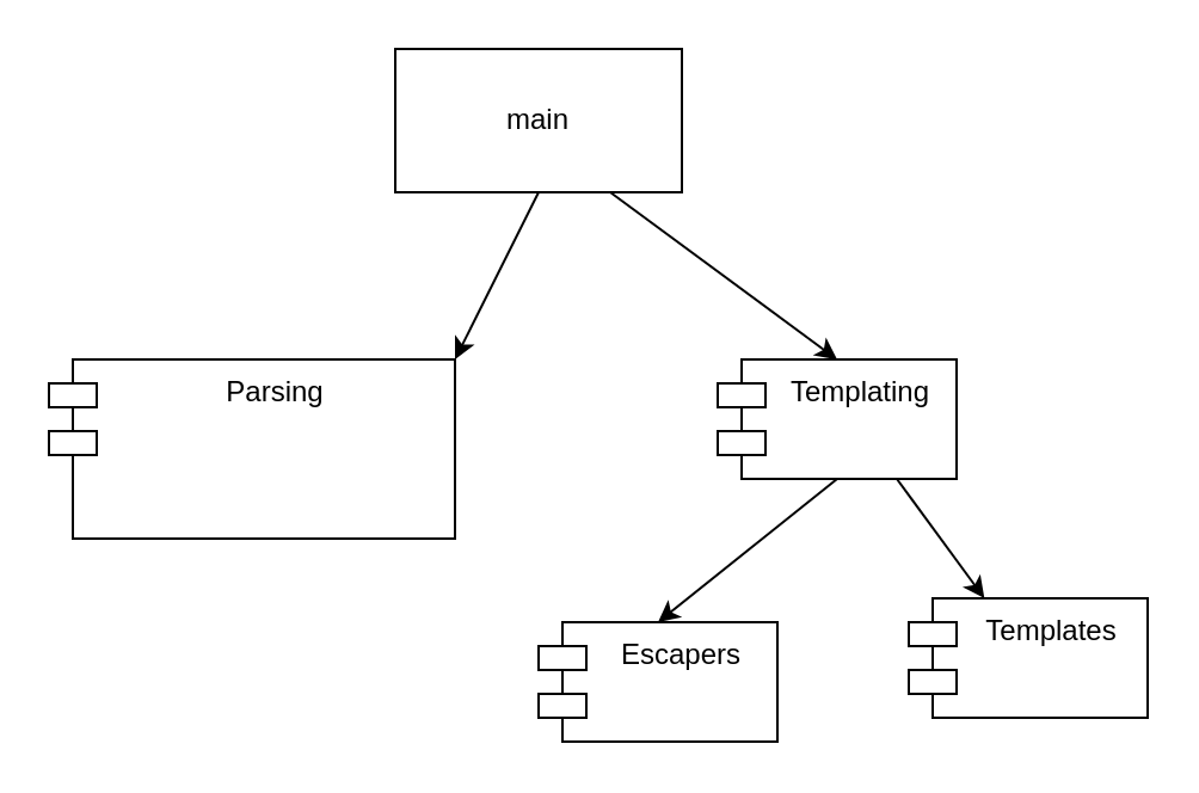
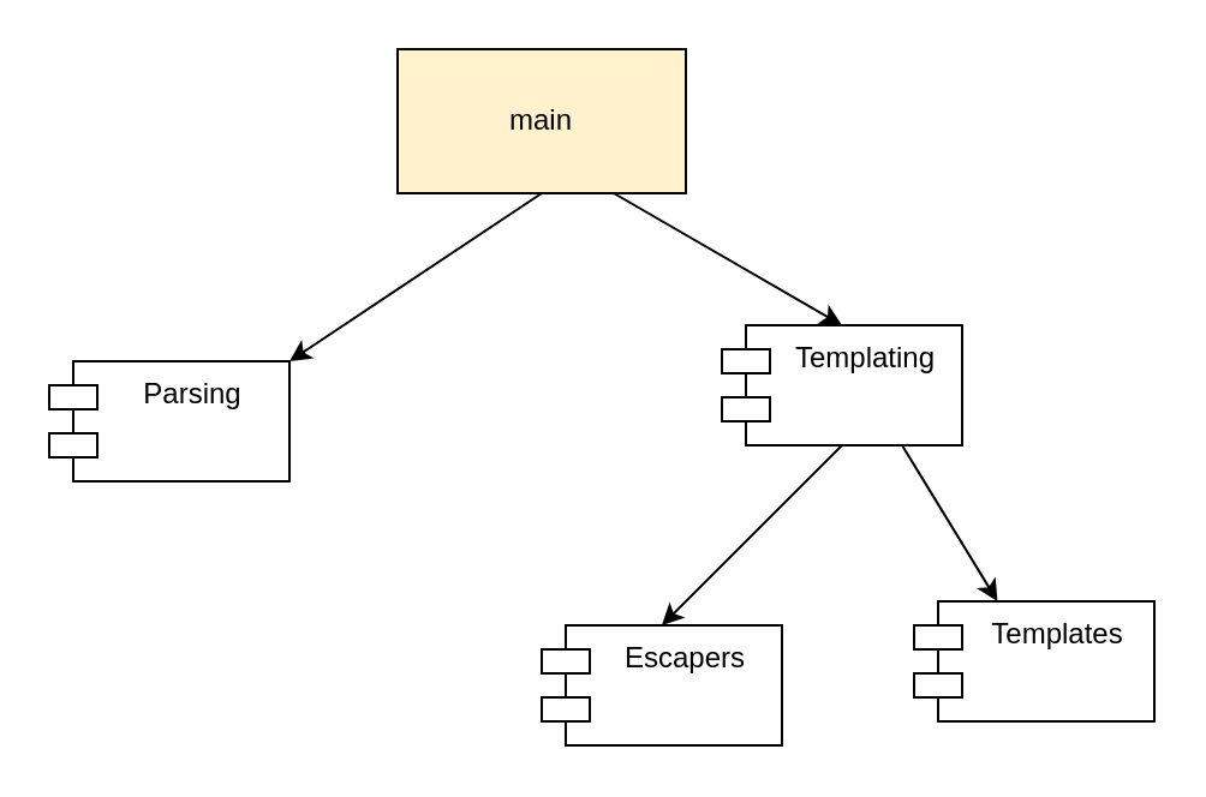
- <mxCell id="8" value="main" style="rounded=0;whiteSpace=wrap;html=1;" parent="1" vertex="1"><mxGeometry x="165" y="20" width="120" height="60" as="geometry" /></mxCell>
+ <mxCell id="8" value="main" style="rounded=0;whiteSpace=wrap;html=1;fillColor=#fff2cc;" parent="1" vertex="1"><mxGeometry x="165" y="20" width="120" height="60" as="geometry" /></mxCell>
- <mxCell id="3" value="Templating" style="shape=module;align=left;spacingLeft=20;align=center;verticalAlign=top;" parent="1" vertex="1"><mxGeometry x="300" y="150" width="100" height="50" as="geometry" /></mxCell>
+ <mxCell id="3" value="Templating" style="shape=module;align=left;spacingLeft=20;align=center;verticalAlign=top;" parent="1" vertex="1"><mxGeometry x="300" y="135" width="100" height="50" as="geometry" /></mxCell>
- <mxCell id="2" value="Parsing" style="shape=module;align=left;spacingLeft=20;align=center;verticalAlign=top;" parent="1" vertex="1"><mxGeometry x="20" y="150" width="170" height="75" as="geometry" /></mxCell>
+ <mxCell id="2" value="Parsing" style="shape=module;align=left;spacingLeft=20;align=center;verticalAlign=top;" parent="1" vertex="1"><mxGeometry x="20" y="150" width="100" height="50" as="geometry" /></mxCell>
